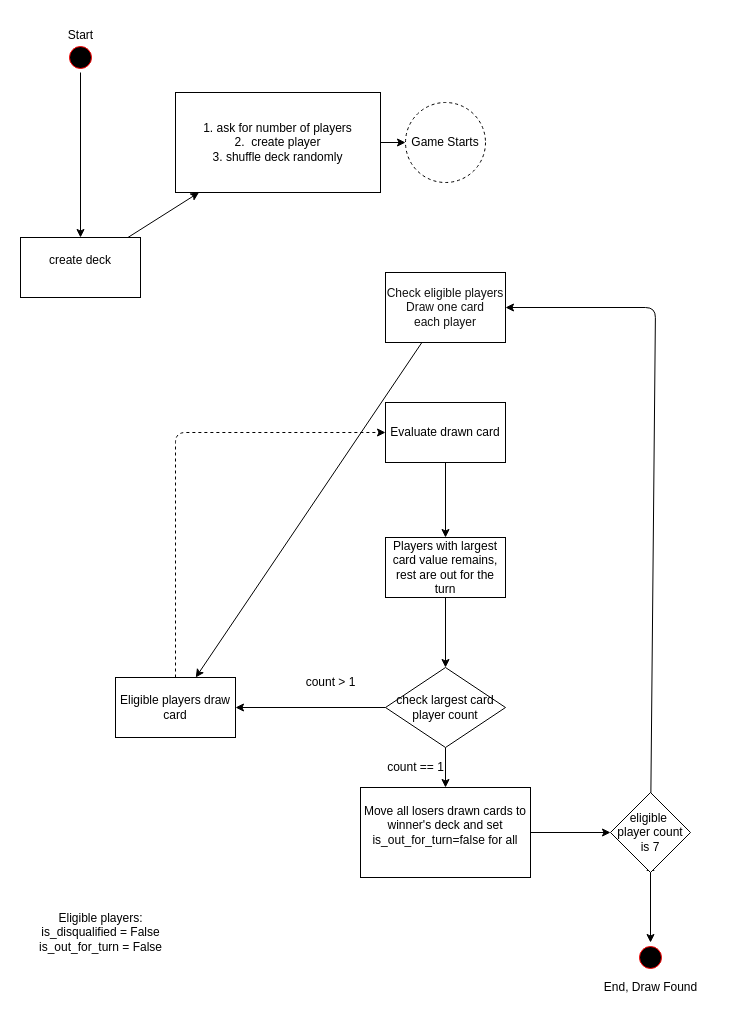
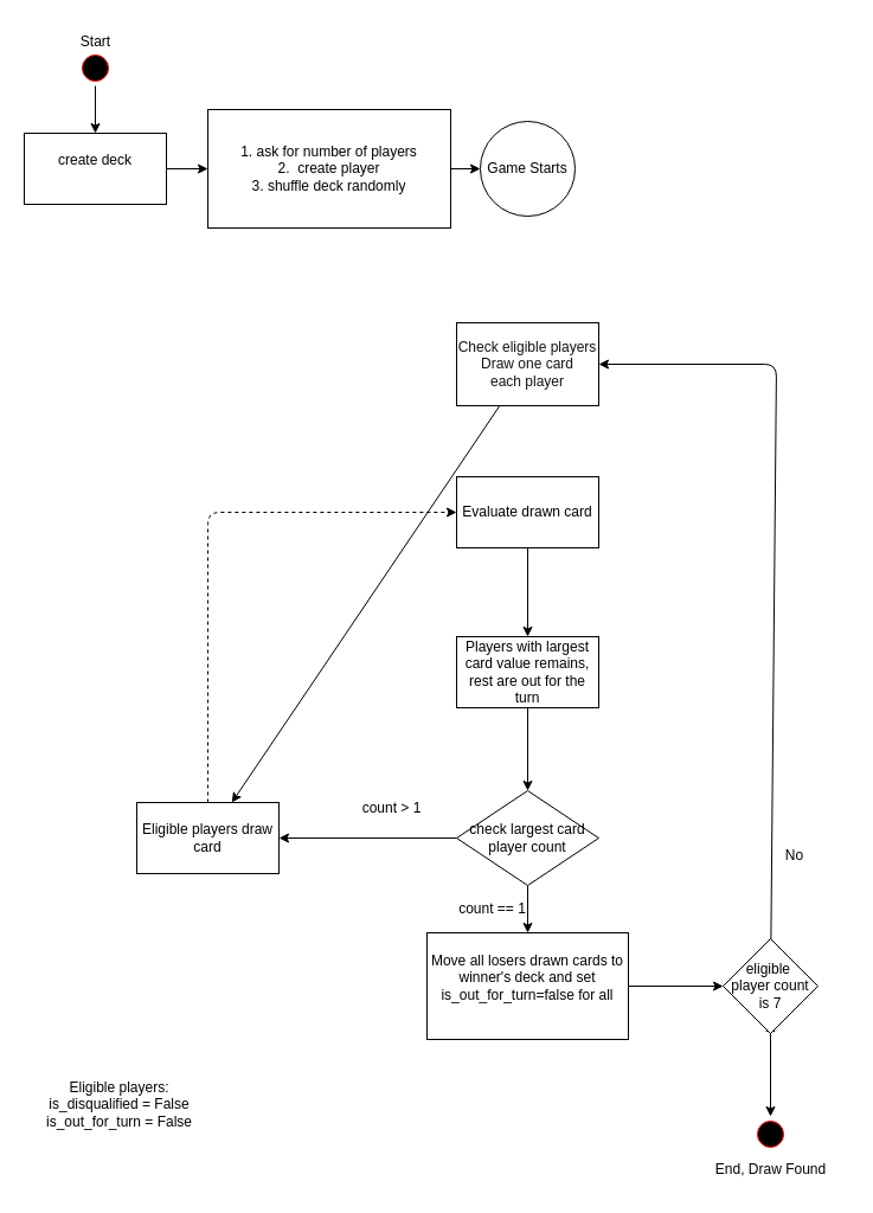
- <mxCell id="8" value="Game Starts" style="ellipse;whiteSpace=wrap;html=1;rounded=0;dashed=1;" parent="1" vertex="1"><mxGeometry x="405" y="102" width="80" height="80" as="geometry" /></mxCell>
+ <mxCell id="8" value="Game Starts" style="ellipse;whiteSpace=wrap;html=1;rounded=0;" parent="1" vertex="1"><mxGeometry x="405" y="102" width="80" height="80" as="geometry" /></mxCell>
- <mxCell id="5" value="create deck&lt;div&gt;&lt;br&gt;&lt;/div&gt;" style="rounded=0;whiteSpace=wrap;html=1;" parent="1" vertex="1"><mxGeometry x="20" y="237" width="120" height="60" as="geometry" /></mxCell>
+ <mxCell id="5" value="create deck&lt;div&gt;&lt;br&gt;&lt;/div&gt;" style="rounded=0;whiteSpace=wrap;html=1;" parent="1" vertex="1"><mxGeometry x="20" y="112" width="120" height="60" as="geometry" /></mxCell>
+ <mxCell id="19" value="No" style="text;html=1;align=center;verticalAlign=middle;resizable=0;points=[];autosize=1;strokeColor=none;fillColor=none;" parent="1" vertex="1"><mxGeometry x="650" y="707" width="40" height="30" as="geometry" /></mxCell>
